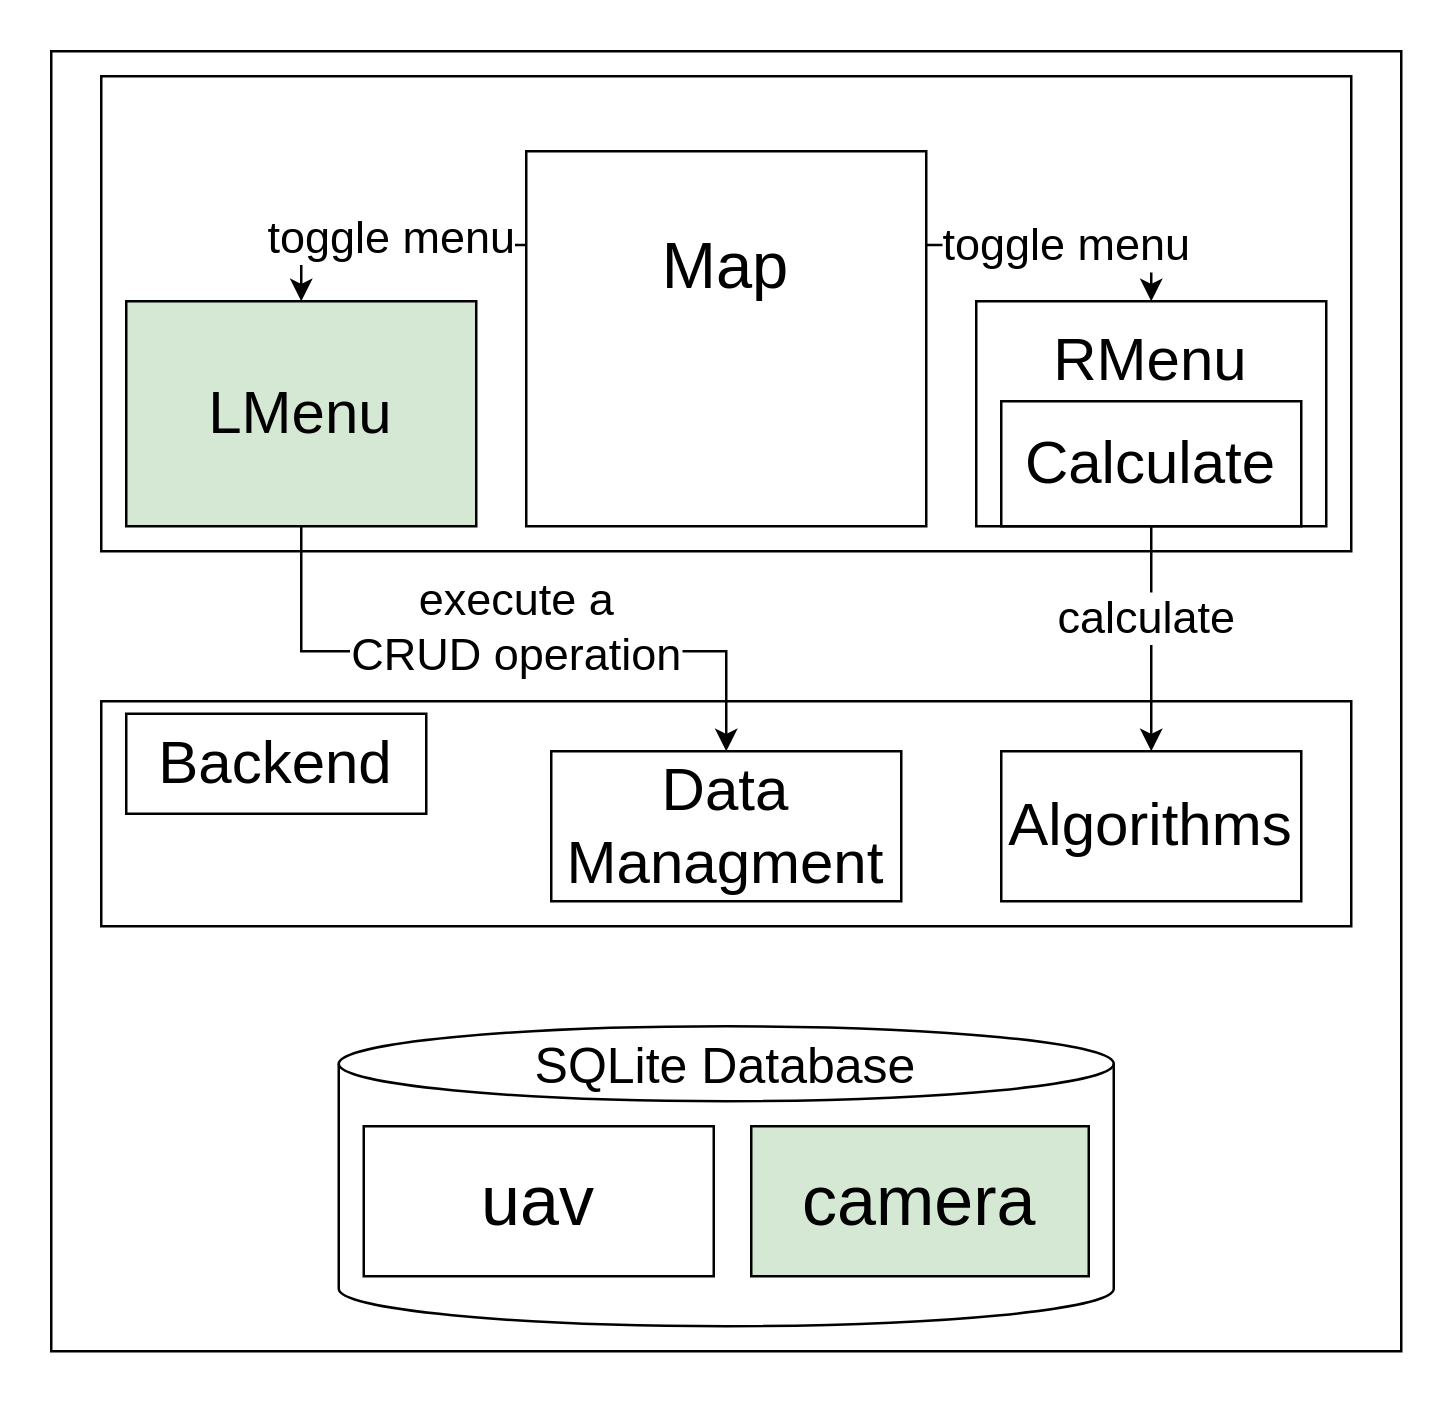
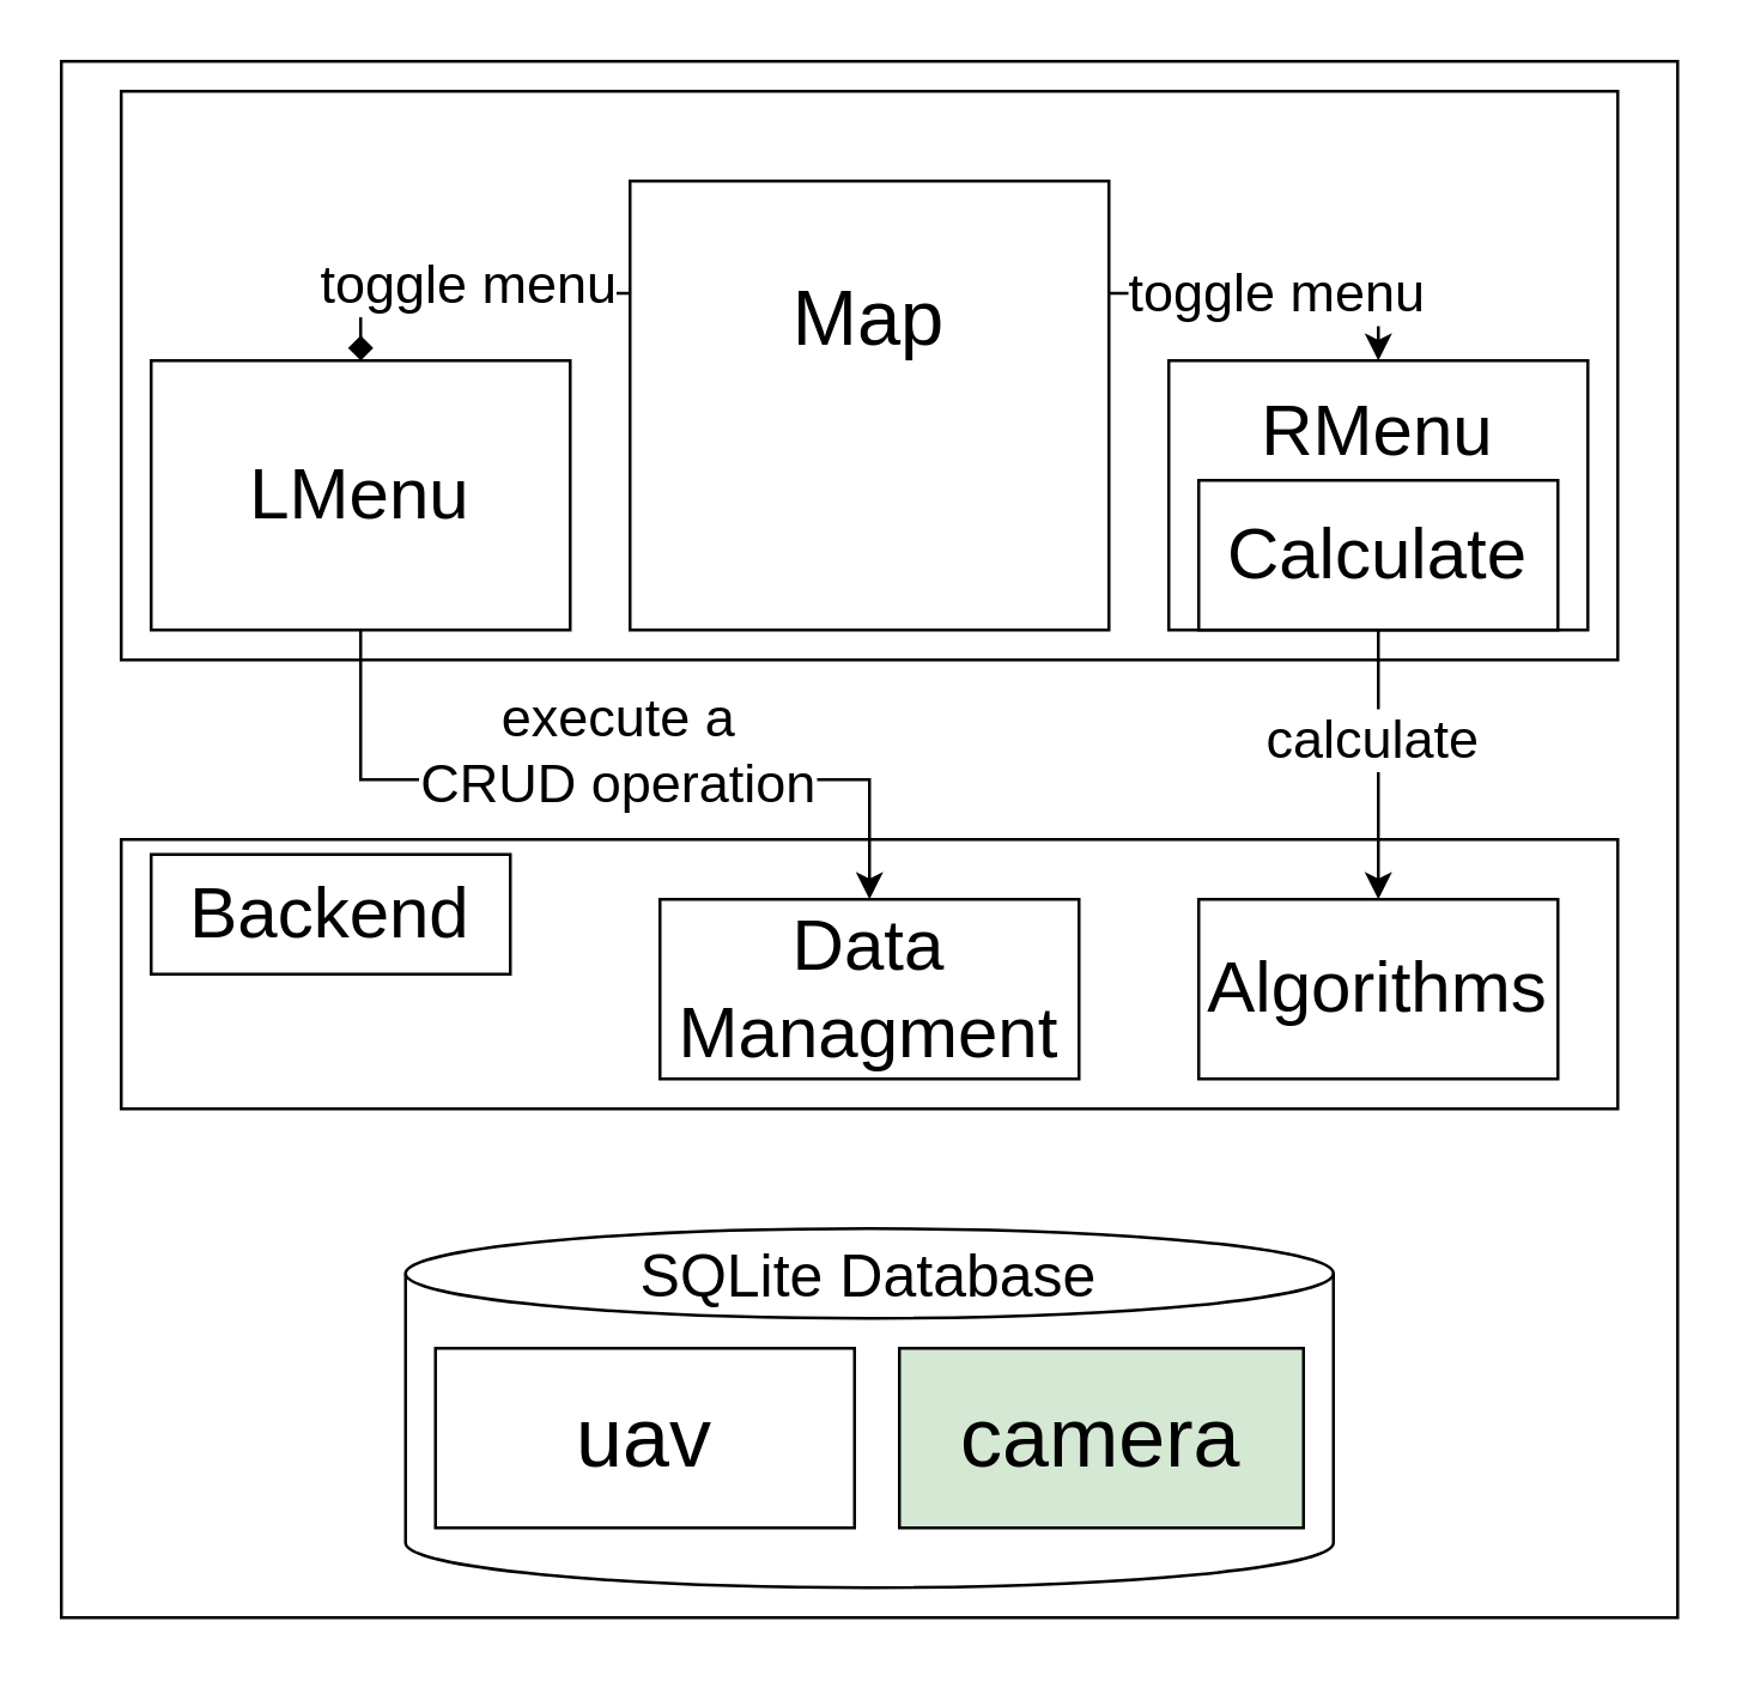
- <mxCell id="4" style="edgeStyle=orthogonalEdgeStyle;rounded=0;orthogonalLoop=1;jettySize=auto;html=1;exitX=0;exitY=0.25;exitDx=0;exitDy=0;entryX=0.5;entryY=0;entryDx=0;entryDy=0;" parent="1" source="8" target="11" edge="1"><mxGeometry relative="1" as="geometry"><mxPoint x="155" y="145" as="sourcePoint" /><mxPoint x="130" y="120" as="targetPoint" /></mxGeometry></mxCell>
+ <mxCell id="4" style="edgeStyle=orthogonalEdgeStyle;rounded=0;orthogonalLoop=1;jettySize=auto;html=1;exitX=0;exitY=0.25;exitDx=0;exitDy=0;entryX=0.5;entryY=0;entryDx=0;entryDy=0;endArrow=diamond;" parent="1" source="8" target="11" edge="1"><mxGeometry relative="1" as="geometry"><mxPoint x="155" y="145" as="sourcePoint" /><mxPoint x="130" y="120" as="targetPoint" /></mxGeometry></mxCell>
- <mxCell id="11" value="&lt;font style=&quot;font-size: 24px;&quot;&gt;LMenu&lt;/font&gt;" style="rounded=0;whiteSpace=wrap;html=1;fillColor=#d5e8d4;" parent="1" vertex="1"><mxGeometry x="50" y="120" width="140" height="90" as="geometry" /></mxCell>
+ <mxCell id="11" value="&lt;font style=&quot;font-size: 24px;&quot;&gt;LMenu&lt;/font&gt;" style="rounded=0;whiteSpace=wrap;html=1;" parent="1" vertex="1"><mxGeometry x="50" y="120" width="140" height="90" as="geometry" /></mxCell>
